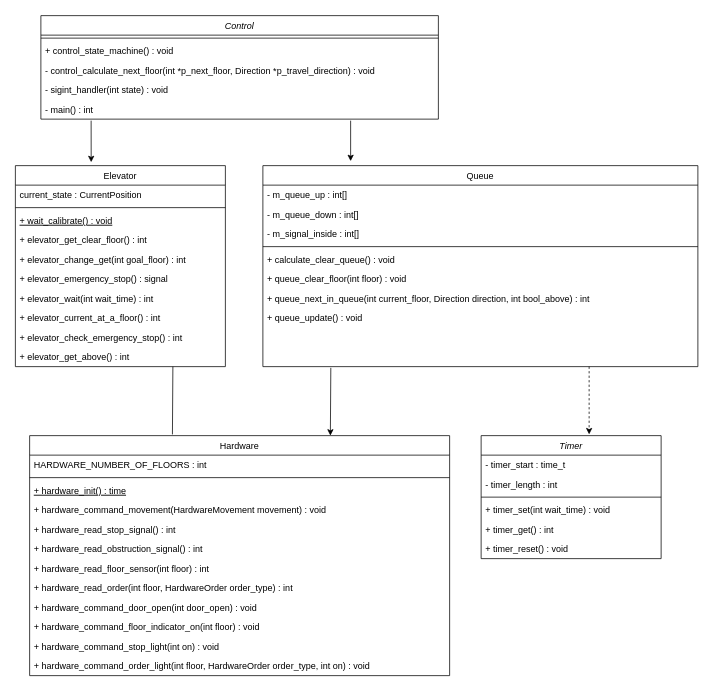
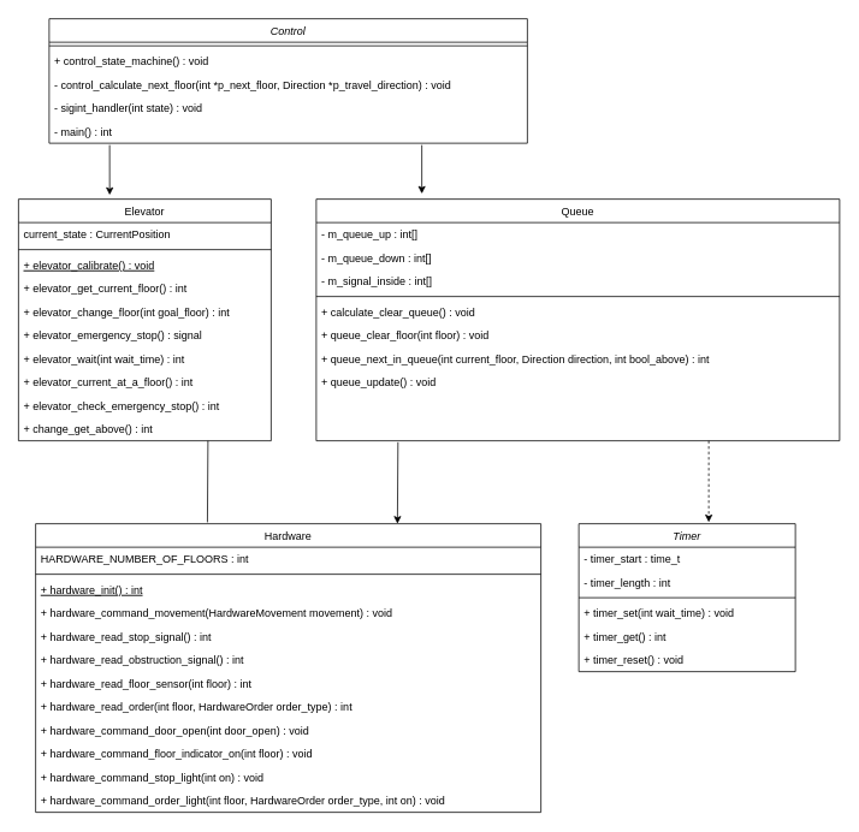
- <mxCell id="11" value="+ wait_calibrate() : void" style="text;align=left;verticalAlign=top;spacingLeft=4;spacingRight=4;overflow=hidden;rotatable=0;points=[[0,0.5],[1,0.5]];portConstraint=eastwest;fontStyle=4" parent="8" vertex="1"><mxGeometry y="60" width="280" height="26" as="geometry" /></mxCell>
+ <mxCell id="11" value="+ elevator_calibrate() : void" style="text;align=left;verticalAlign=top;spacingLeft=4;spacingRight=4;overflow=hidden;rotatable=0;points=[[0,0.5],[1,0.5]];portConstraint=eastwest;fontStyle=4" parent="8" vertex="1"><mxGeometry y="60" width="280" height="26" as="geometry" /></mxCell>
- <mxCell id="12" value="+ elevator_get_clear_floor() : int" style="text;align=left;verticalAlign=top;spacingLeft=4;spacingRight=4;overflow=hidden;rotatable=0;points=[[0,0.5],[1,0.5]];portConstraint=eastwest;" parent="8" vertex="1"><mxGeometry y="86" width="280" height="26" as="geometry" /></mxCell>
+ <mxCell id="12" value="+ elevator_get_current_floor() : int" style="text;align=left;verticalAlign=top;spacingLeft=4;spacingRight=4;overflow=hidden;rotatable=0;points=[[0,0.5],[1,0.5]];portConstraint=eastwest;" parent="8" vertex="1"><mxGeometry y="86" width="280" height="26" as="geometry" /></mxCell>
- <mxCell id="13" value="+ elevator_change_get(int goal_floor) : int" style="text;align=left;verticalAlign=top;spacingLeft=4;spacingRight=4;overflow=hidden;rotatable=0;points=[[0,0.5],[1,0.5]];portConstraint=eastwest;" parent="8" vertex="1"><mxGeometry y="112" width="280" height="26" as="geometry" /></mxCell>
+ <mxCell id="13" value="+ elevator_change_floor(int goal_floor) : int" style="text;align=left;verticalAlign=top;spacingLeft=4;spacingRight=4;overflow=hidden;rotatable=0;points=[[0,0.5],[1,0.5]];portConstraint=eastwest;" parent="8" vertex="1"><mxGeometry y="112" width="280" height="26" as="geometry" /></mxCell>
- <mxCell id="18" value="+ elevator_get_above() : int" style="text;align=left;verticalAlign=top;spacingLeft=4;spacingRight=4;overflow=hidden;rotatable=0;points=[[0,0.5],[1,0.5]];portConstraint=eastwest;" vertex="1" parent="8"><mxGeometry y="242" width="280" height="26" as="geometry" /></mxCell>
+ <mxCell id="18" value="+ change_get_above() : int" style="text;align=left;verticalAlign=top;spacingLeft=4;spacingRight=4;overflow=hidden;rotatable=0;points=[[0,0.5],[1,0.5]];portConstraint=eastwest;" vertex="1" parent="8"><mxGeometry y="242" width="280" height="26" as="geometry" /></mxCell>
- <mxCell id="32" value="+ hardware_init() : time" style="text;align=left;verticalAlign=top;spacingLeft=4;spacingRight=4;overflow=hidden;rotatable=0;points=[[0,0.5],[1,0.5]];portConstraint=eastwest;fontStyle=4" parent="29" vertex="1"><mxGeometry y="60" width="560" height="26" as="geometry" /></mxCell>
+ <mxCell id="32" value="+ hardware_init() : int" style="text;align=left;verticalAlign=top;spacingLeft=4;spacingRight=4;overflow=hidden;rotatable=0;points=[[0,0.5],[1,0.5]];portConstraint=eastwest;fontStyle=4" parent="29" vertex="1"><mxGeometry y="60" width="560" height="26" as="geometry" /></mxCell>
